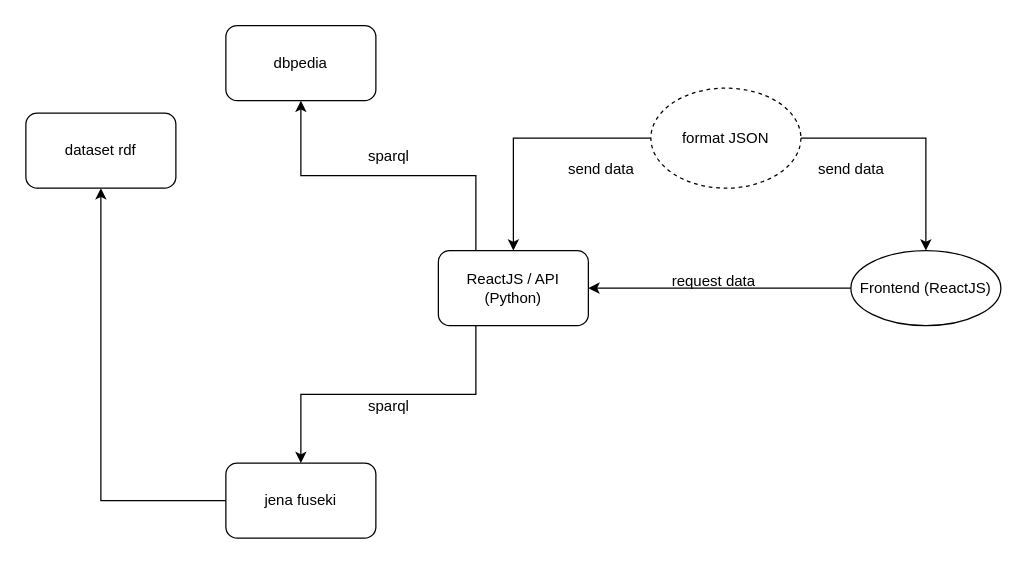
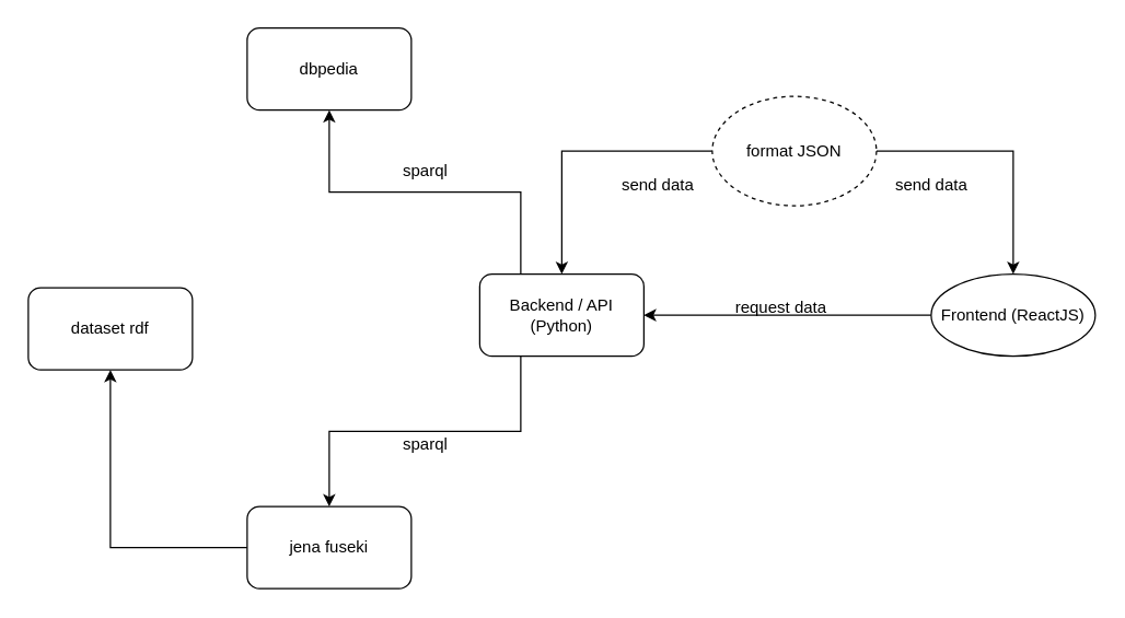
- <mxCell id="16" value="dataset rdf" style="rounded=1;whiteSpace=wrap;html=1;" vertex="1" parent="1"><mxGeometry x="20" y="90" width="120" height="60" as="geometry" /></mxCell>
+ <mxCell id="16" value="dataset rdf" style="rounded=1;whiteSpace=wrap;html=1;" vertex="1" parent="1"><mxGeometry x="20" y="210" width="120" height="60" as="geometry" /></mxCell>
- <mxCell id="4" value="ReactJS / API (Python)" style="rounded=1;whiteSpace=wrap;html=1;" vertex="1" parent="1"><mxGeometry x="350" y="200" width="120" height="60" as="geometry" /></mxCell>
+ <mxCell id="4" value="Backend / API (Python)" style="rounded=1;whiteSpace=wrap;html=1;" vertex="1" parent="1"><mxGeometry x="350" y="200" width="120" height="60" as="geometry" /></mxCell>
